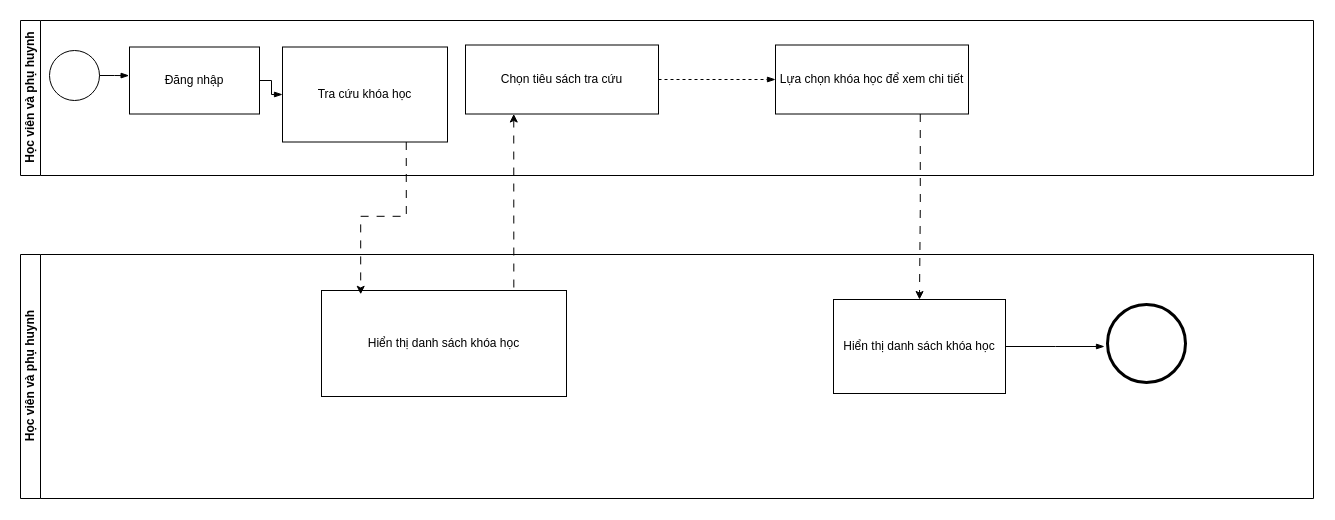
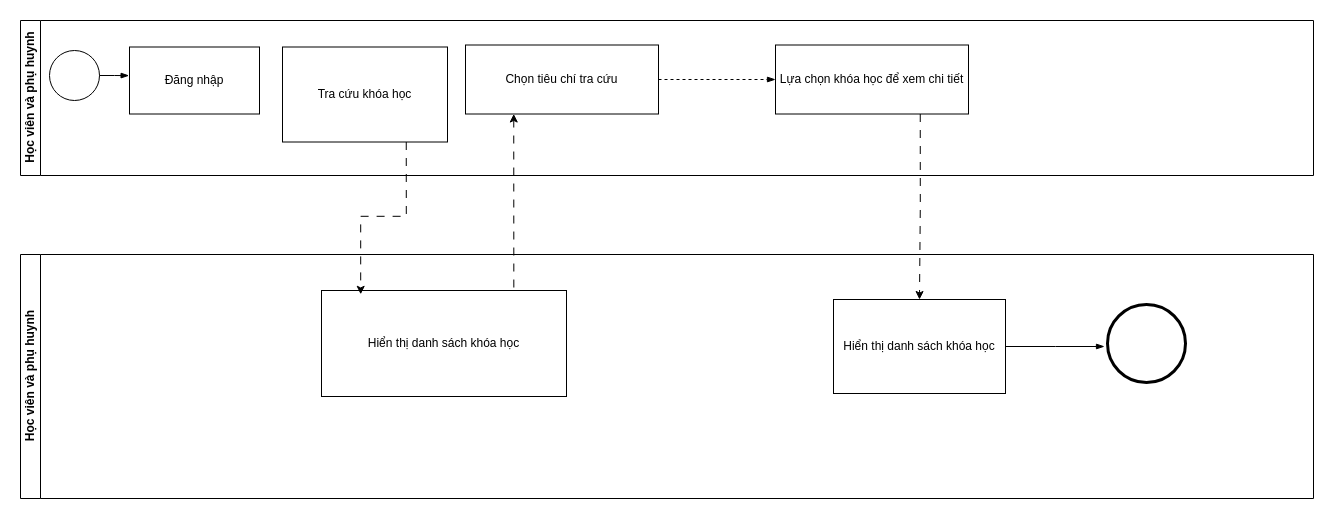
- <mxCell id="5" value="Chọn tiêu sách tra cứu" style="points=[[0.25,0,0],[0.5,0,0],[0.75,0,0],[1,0.25,0],[1,0.5,0],[1,0.75,0],[0.75,1,0],[0.5,1,0],[0.25,1,0],[0,0.75,0],[0,0.5,0],[0,0.25,0]];shape=mxgraph.bpmn.task2;whiteSpace=wrap;rectStyle=rounded;size=10;html=1;container=1;expand=0;collapsible=0;taskMarker=abstract;" parent="2" vertex="1"><mxGeometry x="445" y="24.5" width="193" height="69" as="geometry" /></mxCell>
+ <mxCell id="5" value="Chọn tiêu chí tra cứu" style="points=[[0.25,0,0],[0.5,0,0],[0.75,0,0],[1,0.25,0],[1,0.5,0],[1,0.75,0],[0.75,1,0],[0.5,1,0],[0.25,1,0],[0,0.75,0],[0,0.5,0],[0,0.25,0]];shape=mxgraph.bpmn.task2;whiteSpace=wrap;rectStyle=rounded;size=10;html=1;container=1;expand=0;collapsible=0;taskMarker=abstract;" parent="2" vertex="1"><mxGeometry x="445" y="24.5" width="193" height="69" as="geometry" /></mxCell>
- <mxCell id="8" value="" style="edgeStyle=elbowEdgeStyle;fontSize=12;html=1;endArrow=blockThin;endFill=1;rounded=0;exitX=1;exitY=0.5;exitDx=0;exitDy=0;exitPerimeter=0;entryX=0;entryY=0.5;entryDx=0;entryDy=0;entryPerimeter=0;" parent="2" source="6" target="7" edge="1"><mxGeometry width="160" relative="1" as="geometry"><mxPoint x="351" y="137" as="sourcePoint" /><mxPoint x="511" y="137" as="targetPoint" /></mxGeometry></mxCell>
